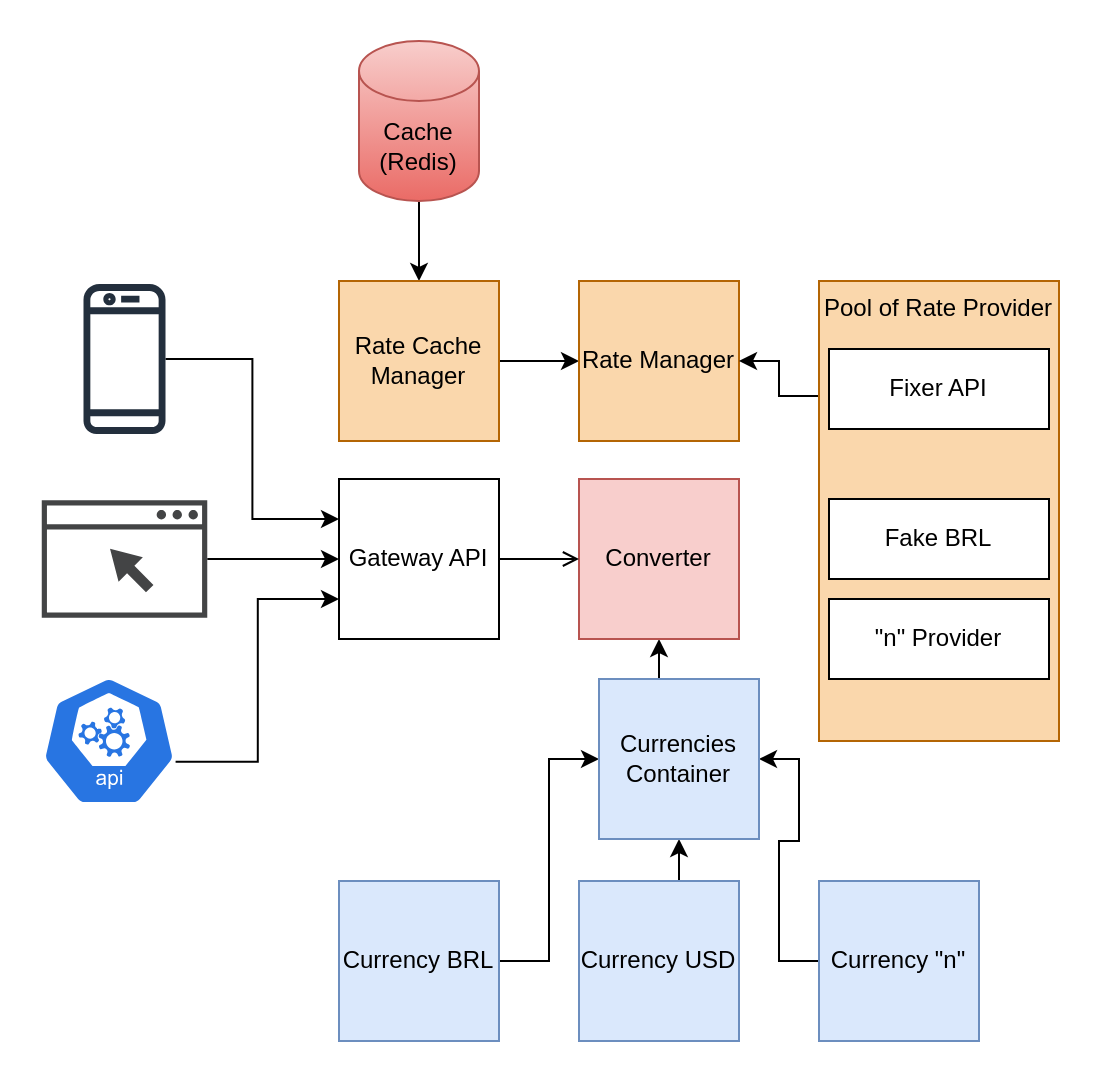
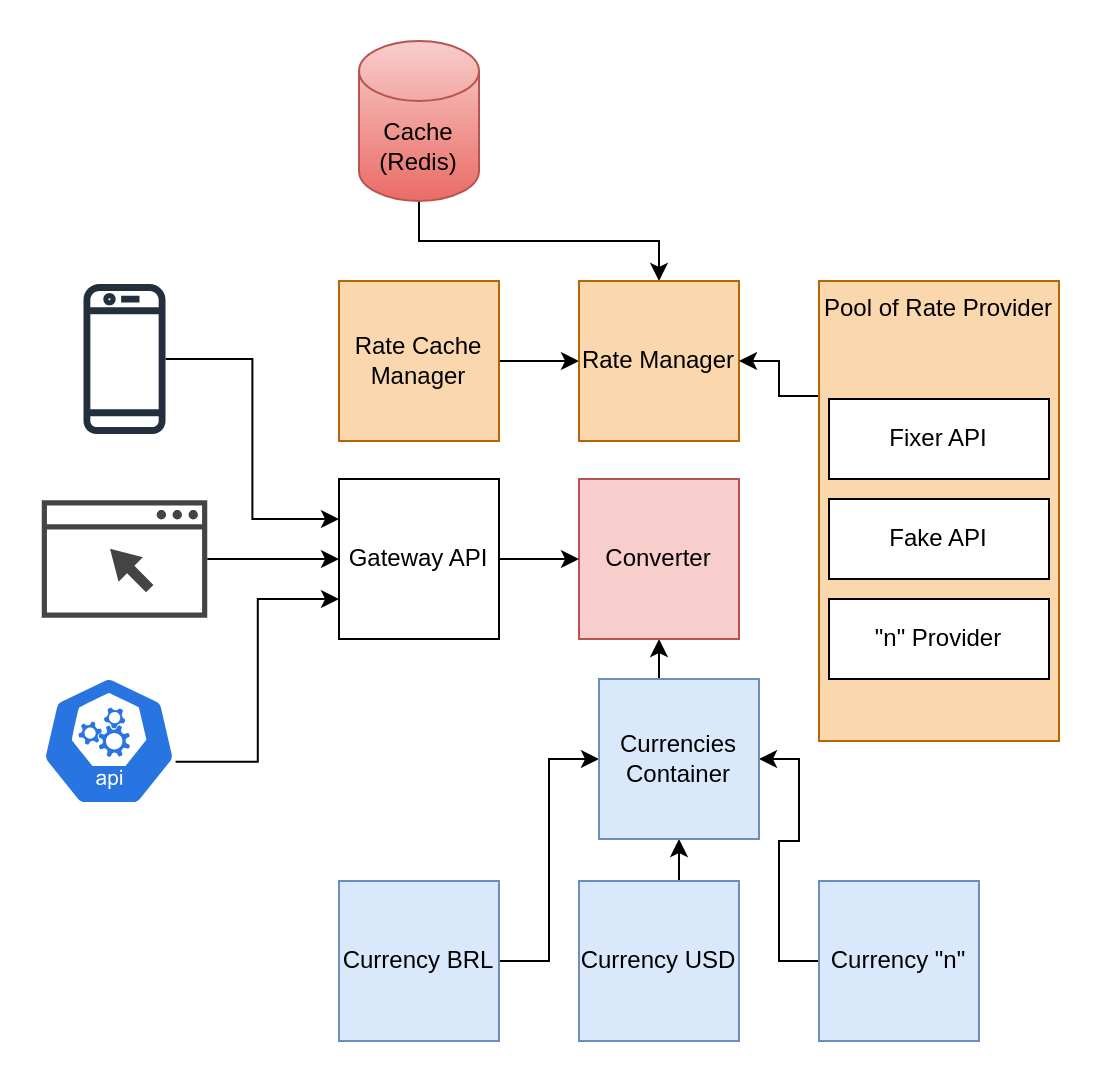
- <mxCell id="10" style="edgeStyle=orthogonalEdgeStyle;rounded=0;orthogonalLoop=1;jettySize=auto;html=1;exitX=0.5;exitY=1;exitDx=0;exitDy=0;exitPerimeter=0;" edge="1" parent="1" source="11" target="13"><mxGeometry relative="1" as="geometry" /></mxCell>
+ <mxCell id="10" style="edgeStyle=orthogonalEdgeStyle;rounded=0;orthogonalLoop=1;jettySize=auto;html=1;exitX=0.5;exitY=1;exitDx=0;exitDy=0;exitPerimeter=0;" edge="1" parent="1" source="11" target="15"><mxGeometry relative="1" as="geometry" /></mxCell>
- <mxCell id="18" value="Fixer API" style="rounded=0;whiteSpace=wrap;html=1;" vertex="1" parent="1"><mxGeometry x="414" y="174" width="110" height="40" as="geometry" /></mxCell>
+ <mxCell id="18" value="Fixer API" style="rounded=0;whiteSpace=wrap;html=1;" vertex="1" parent="1"><mxGeometry x="414" y="199" width="110" height="40" as="geometry" /></mxCell>
- <mxCell id="19" value="Fake BRL" style="rounded=0;whiteSpace=wrap;html=1;" vertex="1" parent="1"><mxGeometry x="414" y="249" width="110" height="40" as="geometry" /></mxCell>
+ <mxCell id="19" value="Fake API" style="rounded=0;whiteSpace=wrap;html=1;" vertex="1" parent="1"><mxGeometry x="414" y="249" width="110" height="40" as="geometry" /></mxCell>
- <mxCell id="23" style="edgeStyle=orthogonalEdgeStyle;rounded=0;orthogonalLoop=1;jettySize=auto;html=1;exitX=1;exitY=0.5;exitDx=0;exitDy=0;entryX=0;entryY=0.5;entryDx=0;entryDy=0;endArrow=open;" edge="1" parent="1" source="24" target="14"><mxGeometry relative="1" as="geometry" /></mxCell>
+ <mxCell id="23" style="edgeStyle=orthogonalEdgeStyle;rounded=0;orthogonalLoop=1;jettySize=auto;html=1;exitX=1;exitY=0.5;exitDx=0;exitDy=0;entryX=0;entryY=0.5;entryDx=0;entryDy=0;" edge="1" parent="1" source="24" target="14"><mxGeometry relative="1" as="geometry" /></mxCell>
